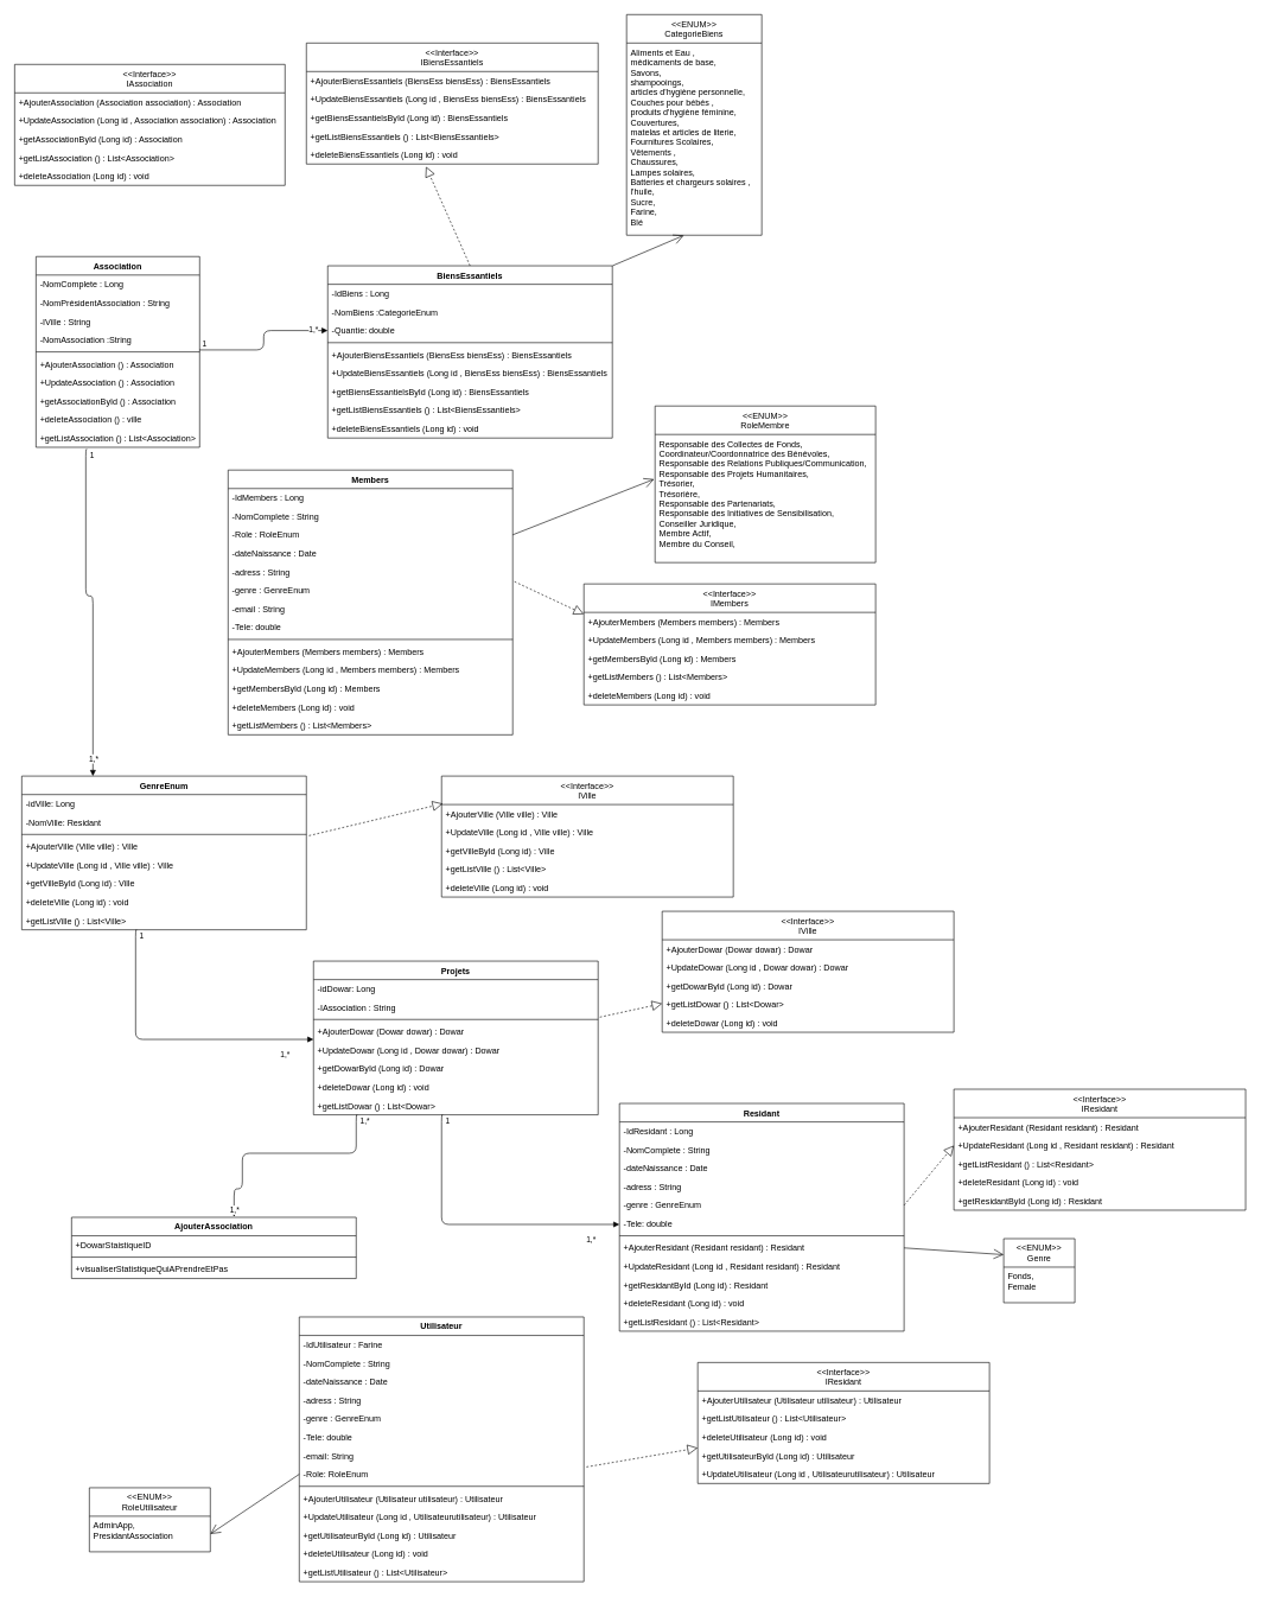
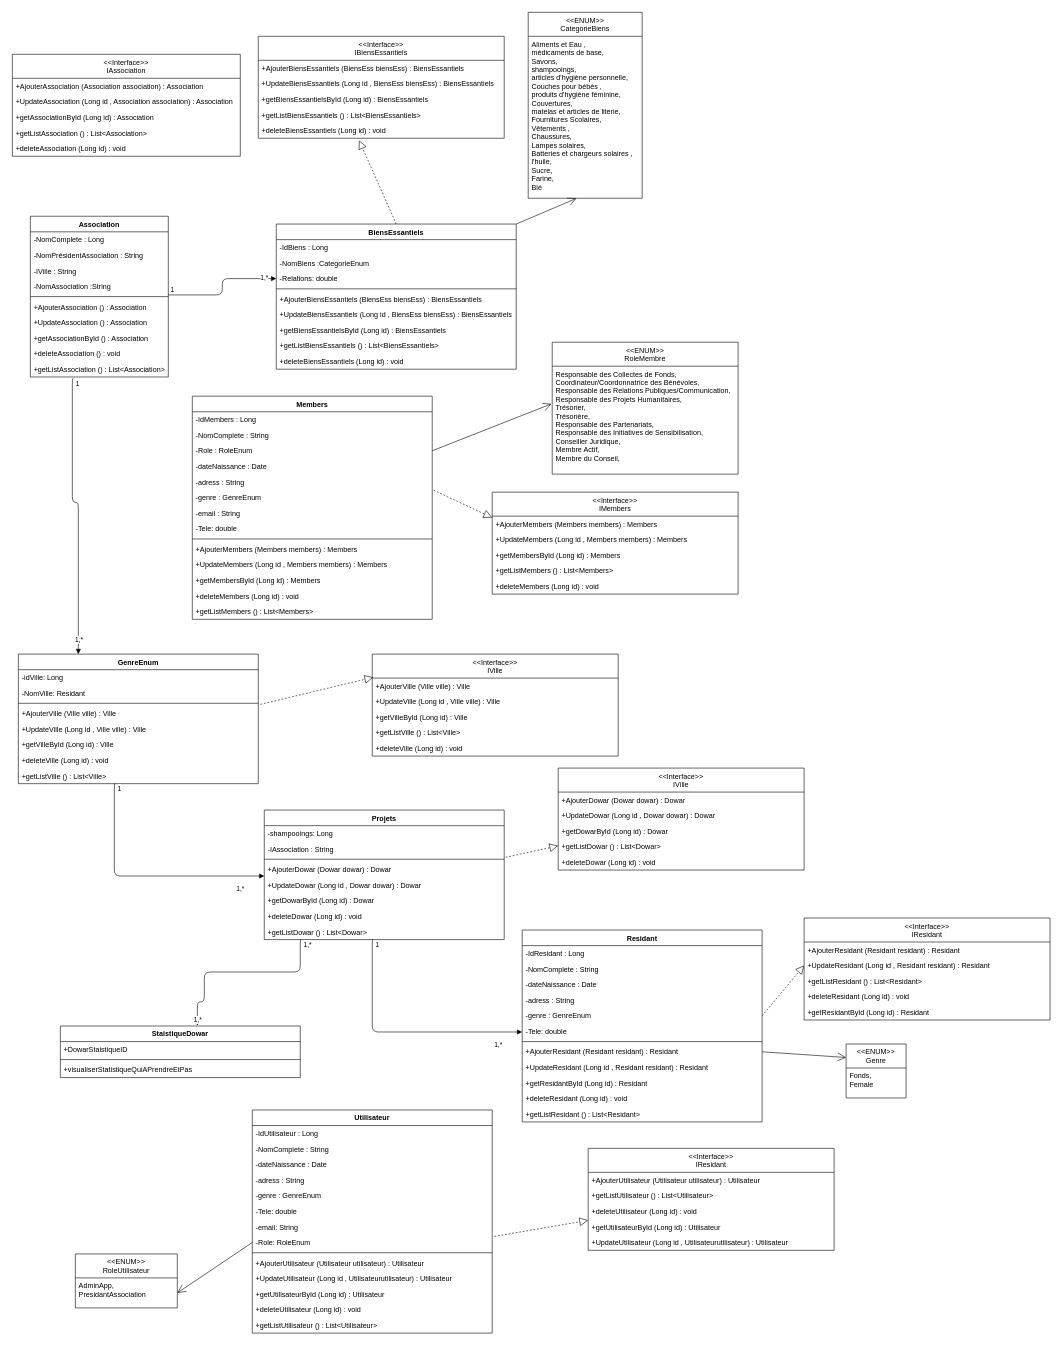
- <mxCell id="45" value="-Quantie: double" style="text;strokeColor=none;fillColor=none;align=left;verticalAlign=top;spacingLeft=4;spacingRight=4;overflow=hidden;rotatable=0;points=[[0,0.5],[1,0.5]];portConstraint=eastwest;" vertex="1" parent="42"><mxGeometry y="78" width="400" height="26" as="geometry" /></mxCell>
+ <mxCell id="45" value="-Relations: double" style="text;strokeColor=none;fillColor=none;align=left;verticalAlign=top;spacingLeft=4;spacingRight=4;overflow=hidden;rotatable=0;points=[[0,0.5],[1,0.5]];portConstraint=eastwest;" vertex="1" parent="42"><mxGeometry y="78" width="400" height="26" as="geometry" /></mxCell>
- <mxCell id="20" value="+deleteAssociation () : ville" style="text;strokeColor=none;fillColor=none;align=left;verticalAlign=top;spacingLeft=4;spacingRight=4;overflow=hidden;rotatable=0;points=[[0,0.5],[1,0.5]];portConstraint=eastwest;" vertex="1" parent="11"><mxGeometry y="216" width="230" height="26" as="geometry" /></mxCell>
+ <mxCell id="20" value="+deleteAssociation () : void" style="text;strokeColor=none;fillColor=none;align=left;verticalAlign=top;spacingLeft=4;spacingRight=4;overflow=hidden;rotatable=0;points=[[0,0.5],[1,0.5]];portConstraint=eastwest;" vertex="1" parent="11"><mxGeometry y="216" width="230" height="26" as="geometry" /></mxCell>
- <mxCell id="90" value="-idDowar: Long" style="text;strokeColor=none;fillColor=none;align=left;verticalAlign=top;spacingLeft=4;spacingRight=4;overflow=hidden;rotatable=0;points=[[0,0.5],[1,0.5]];portConstraint=eastwest;" vertex="1" parent="89"><mxGeometry y="26" width="400" height="26" as="geometry" /></mxCell>
+ <mxCell id="90" value="-shampooings: Long" style="text;strokeColor=none;fillColor=none;align=left;verticalAlign=top;spacingLeft=4;spacingRight=4;overflow=hidden;rotatable=0;points=[[0,0.5],[1,0.5]];portConstraint=eastwest;" vertex="1" parent="89"><mxGeometry y="26" width="400" height="26" as="geometry" /></mxCell>
- <mxCell id="128" value="AjouterAssociation" style="swimlane;fontStyle=1;align=center;verticalAlign=top;childLayout=stackLayout;horizontal=1;startSize=26;horizontalStack=0;resizeParent=1;resizeParentMax=0;resizeLast=0;collapsible=1;marginBottom=0;" vertex="1" parent="1"><mxGeometry x="100" y="1710" width="400" height="86" as="geometry" /></mxCell>
+ <mxCell id="128" value="StaistiqueDowar" style="swimlane;fontStyle=1;align=center;verticalAlign=top;childLayout=stackLayout;horizontal=1;startSize=26;horizontalStack=0;resizeParent=1;resizeParentMax=0;resizeLast=0;collapsible=1;marginBottom=0;" vertex="1" parent="1"><mxGeometry x="100" y="1710" width="400" height="86" as="geometry" /></mxCell>
- <mxCell id="136" value="-IdUtilisateur : Farine" style="text;strokeColor=none;fillColor=none;align=left;verticalAlign=top;spacingLeft=4;spacingRight=4;overflow=hidden;rotatable=0;points=[[0,0.5],[1,0.5]];portConstraint=eastwest;" vertex="1" parent="135"><mxGeometry y="26" width="400" height="26" as="geometry" /></mxCell>
+ <mxCell id="136" value="-IdUtilisateur : Long" style="text;strokeColor=none;fillColor=none;align=left;verticalAlign=top;spacingLeft=4;spacingRight=4;overflow=hidden;rotatable=0;points=[[0,0.5],[1,0.5]];portConstraint=eastwest;" vertex="1" parent="135"><mxGeometry y="26" width="400" height="26" as="geometry" /></mxCell>
